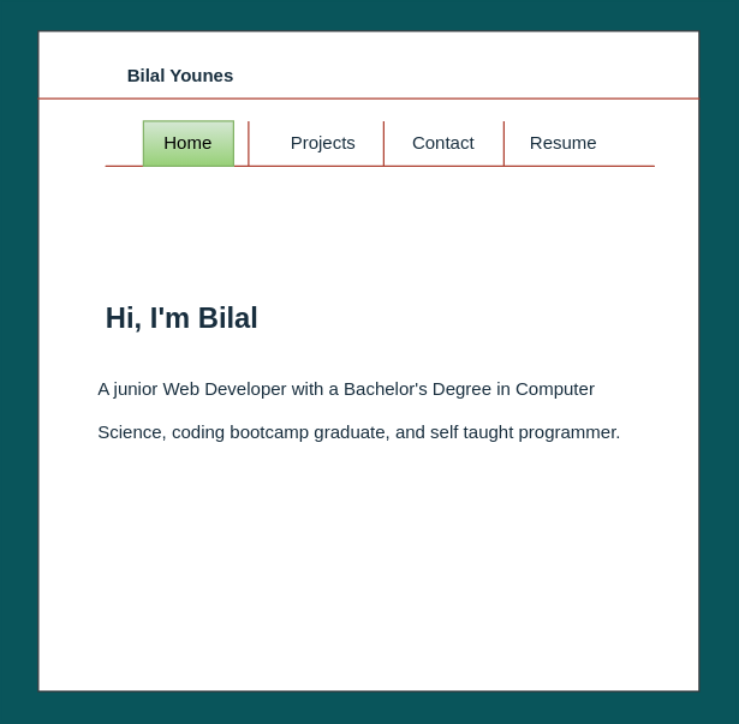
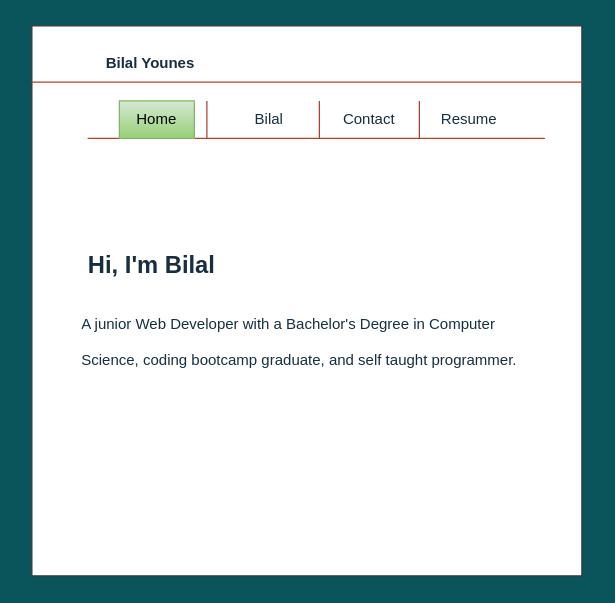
- <mxCell id="8" value="Projects" style="text;html=1;strokeColor=none;fillColor=none;align=center;verticalAlign=middle;whiteSpace=wrap;rounded=0;sketch=0;fontColor=#182E3E;" parent="1" vertex="1"><mxGeometry x="185" y="80" width="60" height="30" as="geometry" /></mxCell>
+ <mxCell id="8" value="Bilal" style="text;html=1;strokeColor=none;fillColor=none;align=center;verticalAlign=middle;whiteSpace=wrap;rounded=0;sketch=0;fontColor=#182E3E;" parent="1" vertex="1"><mxGeometry x="185" y="80" width="60" height="30" as="geometry" /></mxCell>
